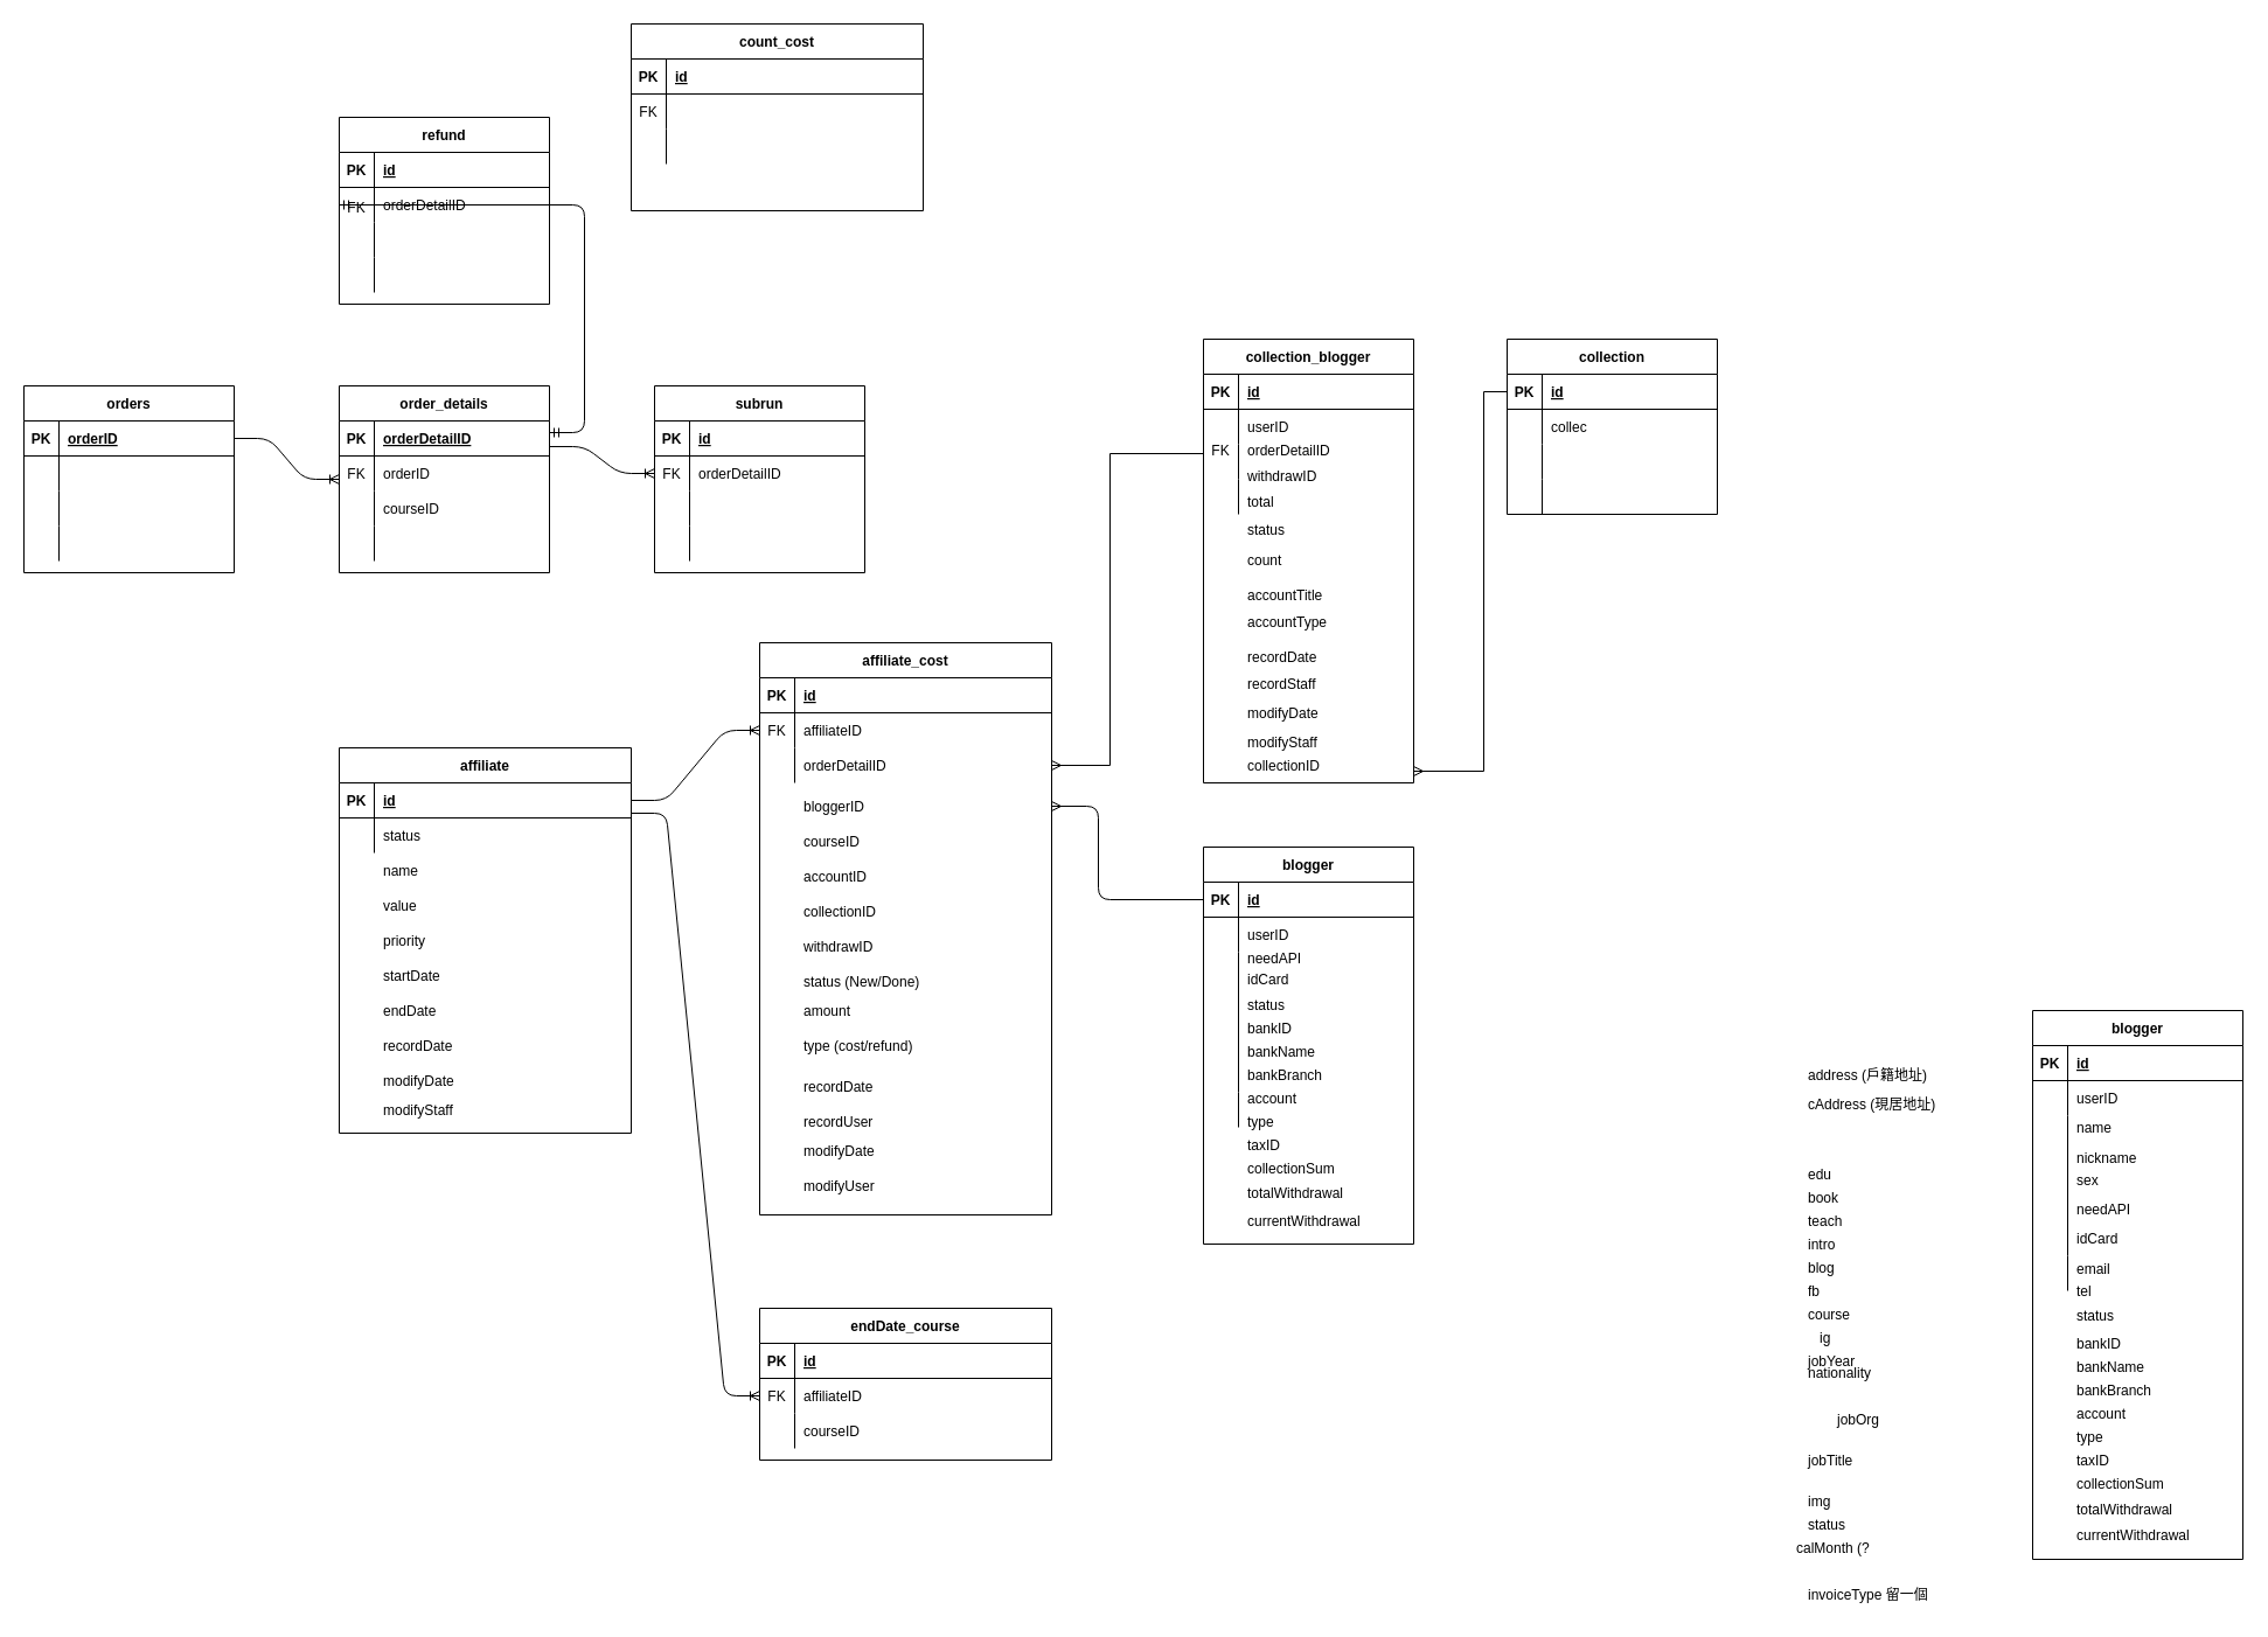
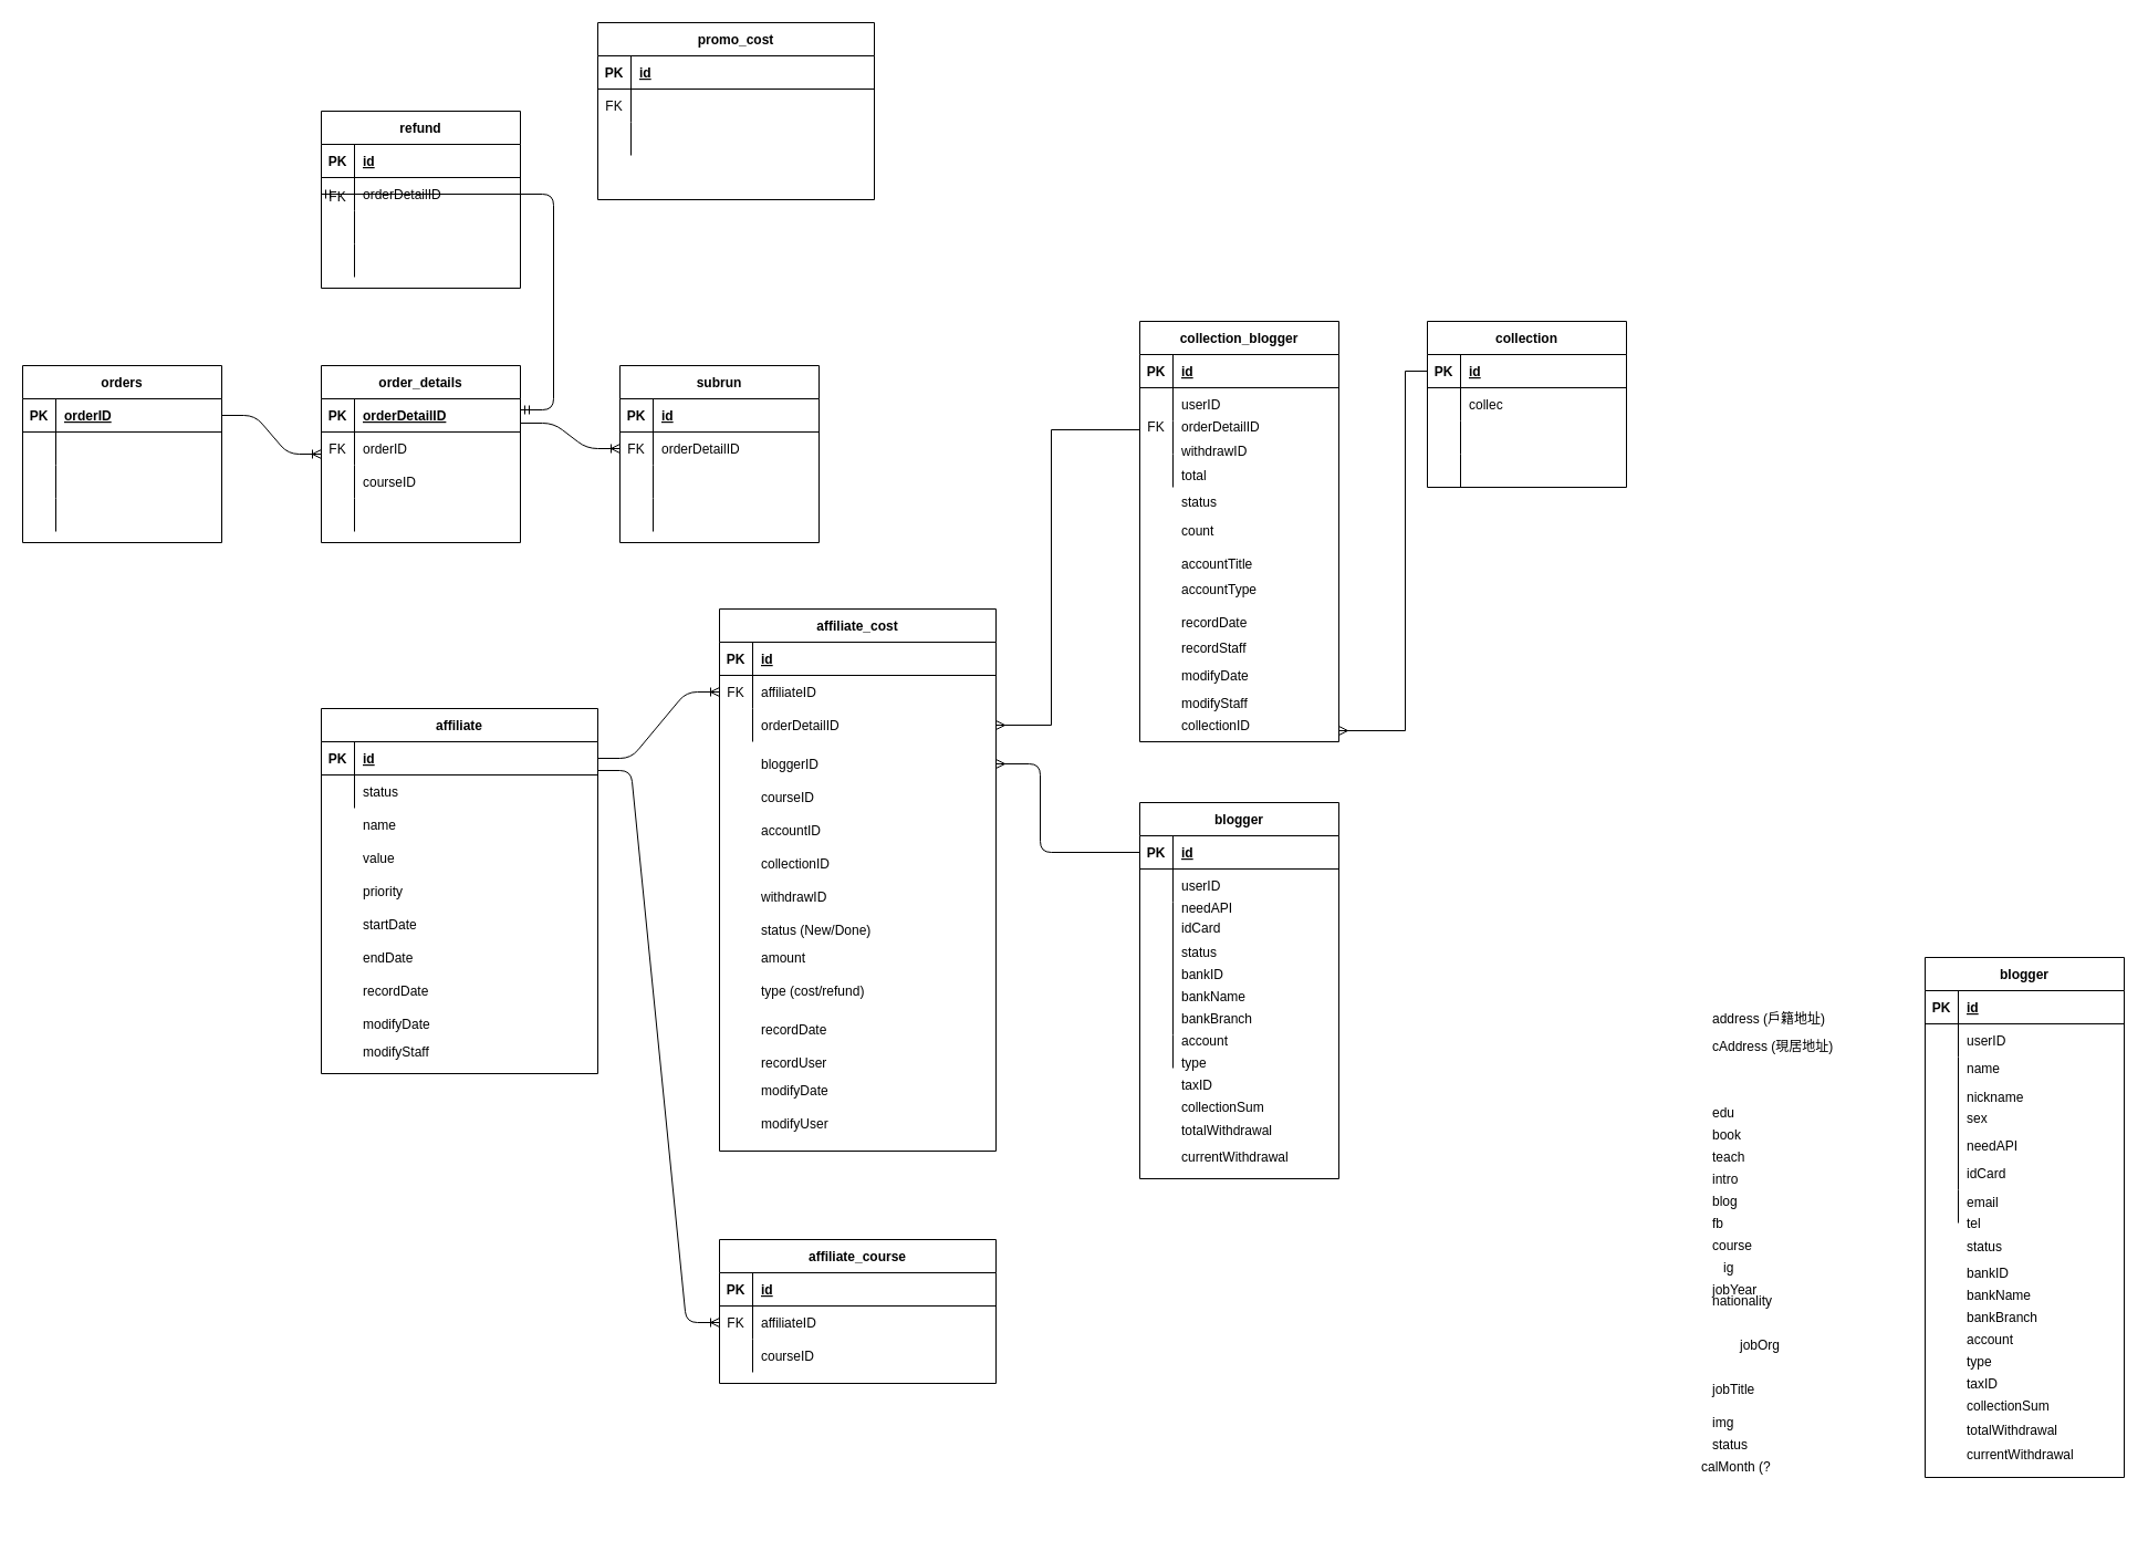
- <mxCell id="218" value="count_cost" style="shape=table;startSize=30;container=1;collapsible=1;childLayout=tableLayout;fixedRows=1;rowLines=0;fontStyle=1;align=center;resizeLast=1;" vertex="1" parent="1"><mxGeometry x="540" y="20" width="250" height="160" as="geometry" /></mxCell>
+ <mxCell id="218" value="promo_cost" style="shape=table;startSize=30;container=1;collapsible=1;childLayout=tableLayout;fixedRows=1;rowLines=0;fontStyle=1;align=center;resizeLast=1;" vertex="1" parent="1"><mxGeometry x="540" y="20" width="250" height="160" as="geometry" /></mxCell>
- <mxCell id="86" value="endDate_course" style="shape=table;startSize=30;container=1;collapsible=1;childLayout=tableLayout;fixedRows=1;rowLines=0;fontStyle=1;align=center;resizeLast=1;" parent="1" vertex="1"><mxGeometry x="650" y="1120" width="250" height="130" as="geometry" /></mxCell>
+ <mxCell id="86" value="affiliate_course" style="shape=table;startSize=30;container=1;collapsible=1;childLayout=tableLayout;fixedRows=1;rowLines=0;fontStyle=1;align=center;resizeLast=1;" parent="1" vertex="1"><mxGeometry x="650" y="1120" width="250" height="130" as="geometry" /></mxCell>
- <mxCell id="137" value="jobTitle" style="shape=partialRectangle;connectable=0;fillColor=none;top=0;left=0;bottom=0;right=0;align=left;spacingLeft=6;overflow=hidden;" vertex="1" parent="1"><mxGeometry x="1540" y="1240" width="120" height="20" as="geometry" /></mxCell>
+ <mxCell id="137" value="jobTitle" style="shape=partialRectangle;connectable=0;fillColor=none;top=0;left=0;bottom=0;right=0;align=left;spacingLeft=6;overflow=hidden;" vertex="1" parent="1"><mxGeometry x="1540" y="1240" width="150" height="30" as="geometry" /></mxCell>
- <mxCell id="150" value="invoiceType 留一個" style="shape=partialRectangle;connectable=0;fillColor=none;top=0;left=0;bottom=0;right=0;align=left;spacingLeft=6;overflow=hidden;" vertex="1" parent="1"><mxGeometry x="1540" y="1350" width="150" height="30" as="geometry" /></mxCell>
